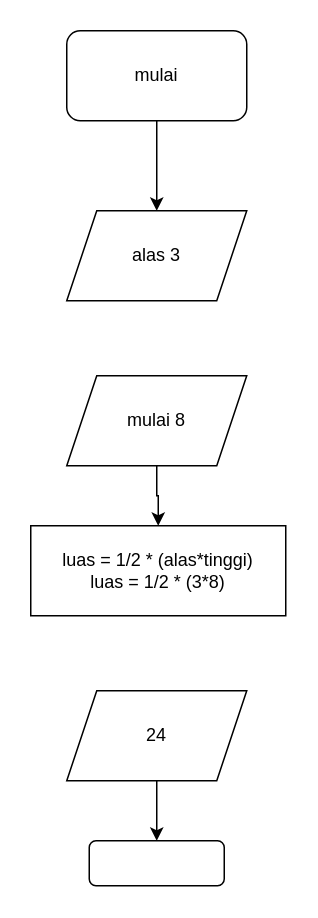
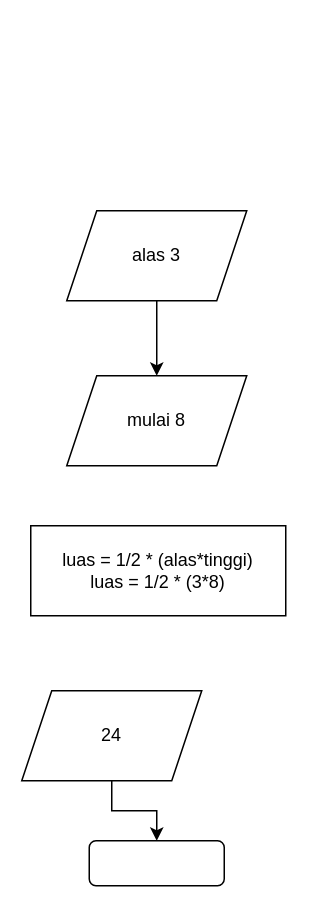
- <mxCell id="3" value="mulai" style="rounded=1;whiteSpace=wrap;html=1;" vertex="1" parent="1"><mxGeometry x="44" y="20" width="120" height="60" as="geometry" /></mxCell>
- <mxCell id="2" style="edgeStyle=orthogonalEdgeStyle;rounded=0;orthogonalLoop=1;jettySize=auto;html=1;entryX=0.5;entryY=0;entryDx=0;entryDy=0;" edge="1" parent="1" source="3" target="5"><mxGeometry relative="1" as="geometry" /></mxCell>
+ <mxCell id="4" style="edgeStyle=orthogonalEdgeStyle;rounded=0;orthogonalLoop=1;jettySize=auto;html=1;" edge="1" parent="1" source="5" target="7"><mxGeometry relative="1" as="geometry"><mxPoint x="104" y="260" as="targetPoint" /></mxGeometry></mxCell>
- <mxCell id="6" style="edgeStyle=orthogonalEdgeStyle;rounded=0;orthogonalLoop=1;jettySize=auto;html=1;" edge="1" parent="1" source="7" target="8"><mxGeometry relative="1" as="geometry"><mxPoint x="104" y="350" as="targetPoint" /></mxGeometry></mxCell>
- <mxCell id="10" value="24" style="shape=parallelogram;perimeter=parallelogramPerimeter;whiteSpace=wrap;html=1;fixedSize=1;" vertex="1" parent="1"><mxGeometry x="44" y="460" width="120" height="60" as="geometry" /></mxCell>
+ <mxCell id="10" value="24" style="shape=parallelogram;perimeter=parallelogramPerimeter;whiteSpace=wrap;html=1;fixedSize=1;" vertex="1" parent="1"><mxGeometry x="14" y="460" width="120" height="60" as="geometry" /></mxCell>
